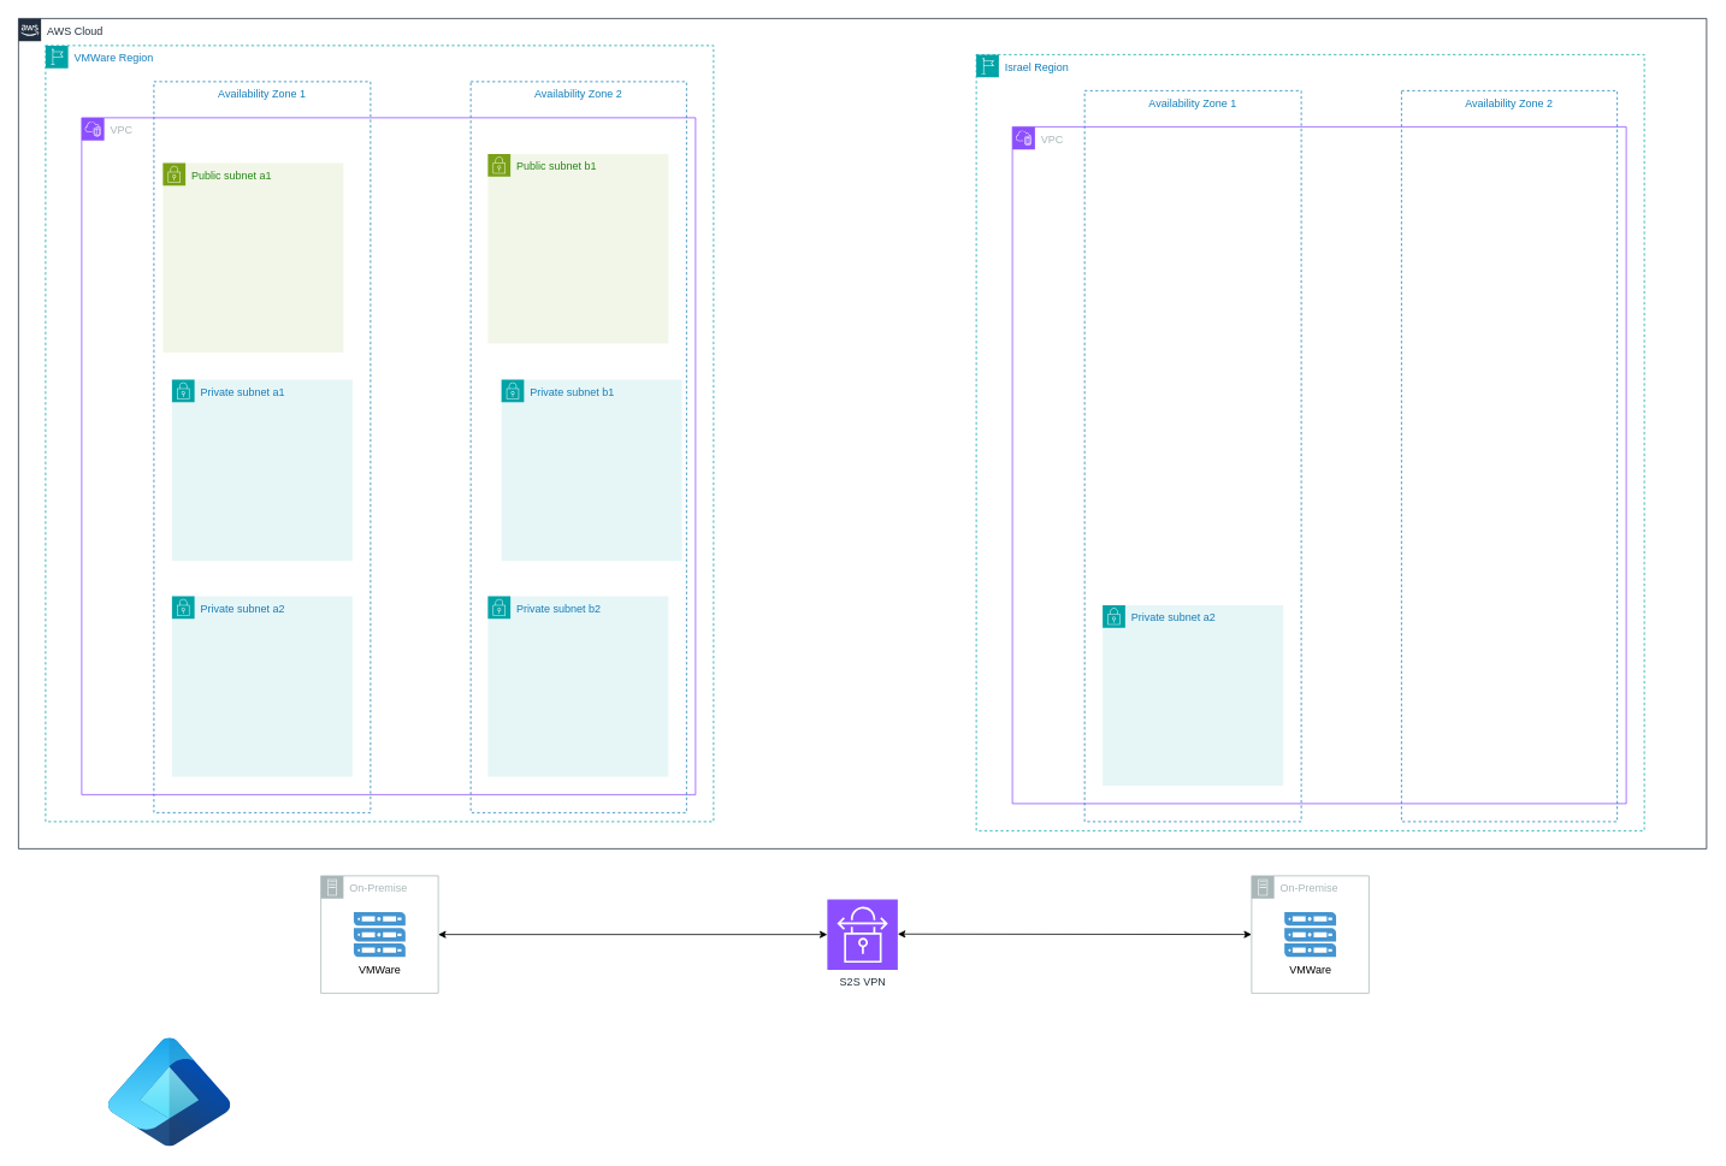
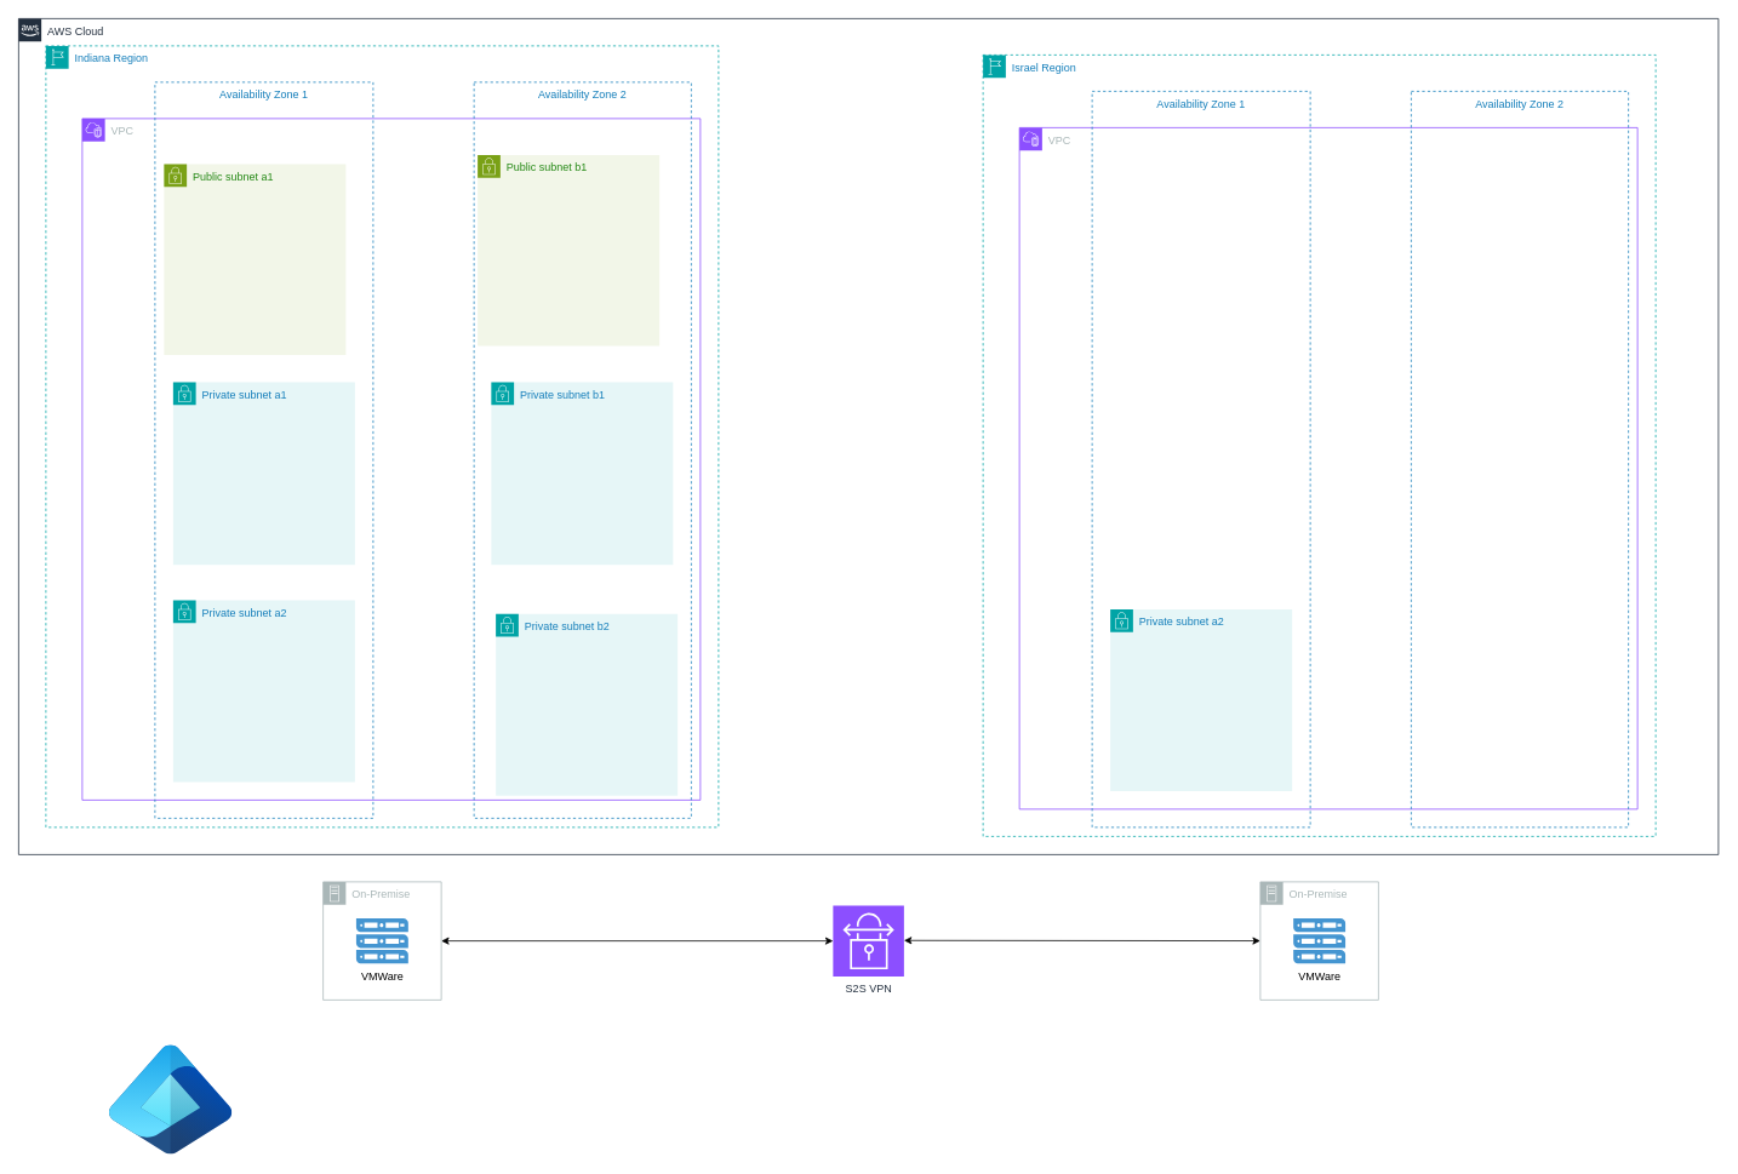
- <mxCell id="2" value="VMWare Region" style="points=[[0,0],[0.25,0],[0.5,0],[0.75,0],[1,0],[1,0.25],[1,0.5],[1,0.75],[1,1],[0.75,1],[0.5,1],[0.25,1],[0,1],[0,0.75],[0,0.5],[0,0.25]];outlineConnect=0;gradientColor=none;html=1;whiteSpace=wrap;fontSize=12;fontStyle=0;container=1;pointerEvents=0;collapsible=0;recursiveResize=0;shape=mxgraph.aws4.group;grIcon=mxgraph.aws4.group_region;strokeColor=#00A4A6;fillColor=none;verticalAlign=top;align=left;spacingLeft=30;fontColor=#147EBA;dashed=1;" parent="1" vertex="1"><mxGeometry x="50" y="50" width="740" height="860" as="geometry" /></mxCell>
+ <mxCell id="2" value="Indiana Region" style="points=[[0,0],[0.25,0],[0.5,0],[0.75,0],[1,0],[1,0.25],[1,0.5],[1,0.75],[1,1],[0.75,1],[0.5,1],[0.25,1],[0,1],[0,0.75],[0,0.5],[0,0.25]];outlineConnect=0;gradientColor=none;html=1;whiteSpace=wrap;fontSize=12;fontStyle=0;container=1;pointerEvents=0;collapsible=0;recursiveResize=0;shape=mxgraph.aws4.group;grIcon=mxgraph.aws4.group_region;strokeColor=#00A4A6;fillColor=none;verticalAlign=top;align=left;spacingLeft=30;fontColor=#147EBA;dashed=1;" parent="1" vertex="1"><mxGeometry x="50" y="50" width="740" height="860" as="geometry" /></mxCell>
- <mxCell id="9" value="Public subnet b1" style="points=[[0,0],[0.25,0],[0.5,0],[0.75,0],[1,0],[1,0.25],[1,0.5],[1,0.75],[1,1],[0.75,1],[0.5,1],[0.25,1],[0,1],[0,0.75],[0,0.5],[0,0.25]];outlineConnect=0;gradientColor=none;html=1;whiteSpace=wrap;fontSize=12;fontStyle=0;container=1;pointerEvents=0;collapsible=0;recursiveResize=0;shape=mxgraph.aws4.group;grIcon=mxgraph.aws4.group_security_group;grStroke=0;strokeColor=#7AA116;fillColor=#F2F6E8;verticalAlign=top;align=left;spacingLeft=30;fontColor=#248814;dashed=0;" parent="7" vertex="1"><mxGeometry x="520" y="150" width="200" height="210" as="geometry" /></mxCell>
+ <mxCell id="9" value="Public subnet b1" style="points=[[0,0],[0.25,0],[0.5,0],[0.75,0],[1,0],[1,0.25],[1,0.5],[1,0.75],[1,1],[0.75,1],[0.5,1],[0.25,1],[0,1],[0,0.75],[0,0.5],[0,0.25]];outlineConnect=0;gradientColor=none;html=1;whiteSpace=wrap;fontSize=12;fontStyle=0;container=1;pointerEvents=0;collapsible=0;recursiveResize=0;shape=mxgraph.aws4.group;grIcon=mxgraph.aws4.group_security_group;grStroke=0;strokeColor=#7AA116;fillColor=#F2F6E8;verticalAlign=top;align=left;spacingLeft=30;fontColor=#248814;dashed=0;" parent="7" vertex="1"><mxGeometry x="505" y="150" width="200" height="210" as="geometry" /></mxCell>
- <mxCell id="11" value="Private subnet b1" style="points=[[0,0],[0.25,0],[0.5,0],[0.75,0],[1,0],[1,0.25],[1,0.5],[1,0.75],[1,1],[0.75,1],[0.5,1],[0.25,1],[0,1],[0,0.75],[0,0.5],[0,0.25]];outlineConnect=0;gradientColor=none;html=1;whiteSpace=wrap;fontSize=12;fontStyle=0;container=1;pointerEvents=0;collapsible=0;recursiveResize=0;shape=mxgraph.aws4.group;grIcon=mxgraph.aws4.group_security_group;grStroke=0;strokeColor=#00A4A6;fillColor=#E6F6F7;verticalAlign=top;align=left;spacingLeft=30;fontColor=#147EBA;dashed=0;" parent="7" vertex="1"><mxGeometry x="535" y="400" width="200" height="201" as="geometry" /></mxCell>
+ <mxCell id="11" value="Private subnet b1" style="points=[[0,0],[0.25,0],[0.5,0],[0.75,0],[1,0],[1,0.25],[1,0.5],[1,0.75],[1,1],[0.75,1],[0.5,1],[0.25,1],[0,1],[0,0.75],[0,0.5],[0,0.25]];outlineConnect=0;gradientColor=none;html=1;whiteSpace=wrap;fontSize=12;fontStyle=0;container=1;pointerEvents=0;collapsible=0;recursiveResize=0;shape=mxgraph.aws4.group;grIcon=mxgraph.aws4.group_security_group;grStroke=0;strokeColor=#00A4A6;fillColor=#E6F6F7;verticalAlign=top;align=left;spacingLeft=30;fontColor=#147EBA;dashed=0;" parent="7" vertex="1"><mxGeometry x="520" y="400" width="200" height="201" as="geometry" /></mxCell>
- <mxCell id="12" value="Private subnet&amp;nbsp;b2" style="points=[[0,0],[0.25,0],[0.5,0],[0.75,0],[1,0],[1,0.25],[1,0.5],[1,0.75],[1,1],[0.75,1],[0.5,1],[0.25,1],[0,1],[0,0.75],[0,0.5],[0,0.25]];outlineConnect=0;gradientColor=none;html=1;whiteSpace=wrap;fontSize=12;fontStyle=0;container=1;pointerEvents=0;collapsible=0;recursiveResize=0;shape=mxgraph.aws4.group;grIcon=mxgraph.aws4.group_security_group;grStroke=0;strokeColor=#00A4A6;fillColor=#E6F6F7;verticalAlign=top;align=left;spacingLeft=30;fontColor=#147EBA;dashed=0;" parent="7" vertex="1"><mxGeometry x="520" y="640" width="200" height="200" as="geometry" /></mxCell>
+ <mxCell id="12" value="Private subnet&amp;nbsp;b2" style="points=[[0,0],[0.25,0],[0.5,0],[0.75,0],[1,0],[1,0.25],[1,0.5],[1,0.75],[1,1],[0.75,1],[0.5,1],[0.25,1],[0,1],[0,0.75],[0,0.5],[0,0.25]];outlineConnect=0;gradientColor=none;html=1;whiteSpace=wrap;fontSize=12;fontStyle=0;container=1;pointerEvents=0;collapsible=0;recursiveResize=0;shape=mxgraph.aws4.group;grIcon=mxgraph.aws4.group_security_group;grStroke=0;strokeColor=#00A4A6;fillColor=#E6F6F7;verticalAlign=top;align=left;spacingLeft=30;fontColor=#147EBA;dashed=0;" parent="7" vertex="1"><mxGeometry x="525" y="655" width="200" height="200" as="geometry" /></mxCell>
